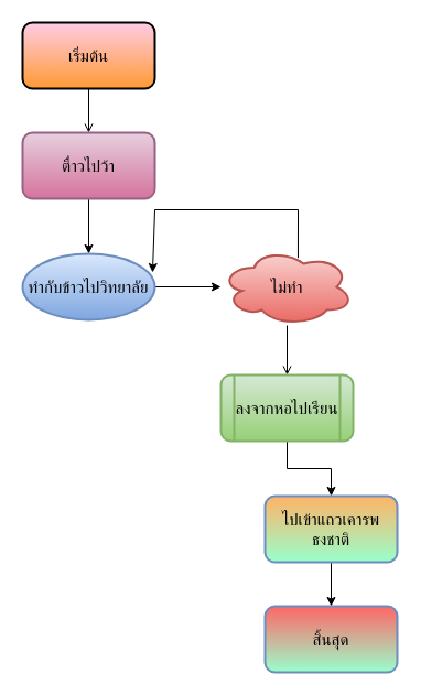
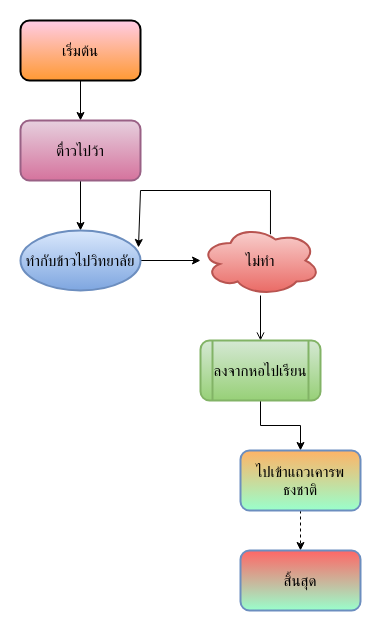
- <mxCell id="2" value="" style="edgeStyle=orthogonalEdgeStyle;rounded=0;orthogonalLoop=1;jettySize=auto;html=1;fontSize=15;endArrow=open;" edge="1" parent="1" source="3" target="5"><mxGeometry relative="1" as="geometry" /></mxCell>
+ <mxCell id="2" value="" style="edgeStyle=orthogonalEdgeStyle;rounded=0;orthogonalLoop=1;jettySize=auto;html=1;fontSize=15;" edge="1" parent="1" source="3" target="5"><mxGeometry relative="1" as="geometry" /></mxCell>
- <mxCell id="13" value="" style="edgeStyle=orthogonalEdgeStyle;rounded=0;orthogonalLoop=1;jettySize=auto;html=1;fontSize=15;" edge="1" parent="1" source="14" target="15"><mxGeometry relative="1" as="geometry" /></mxCell>
+ <mxCell id="13" value="" style="edgeStyle=orthogonalEdgeStyle;rounded=0;orthogonalLoop=1;jettySize=auto;html=1;fontSize=15;dashed=1;" edge="1" parent="1" source="14" target="15"><mxGeometry relative="1" as="geometry" /></mxCell>
